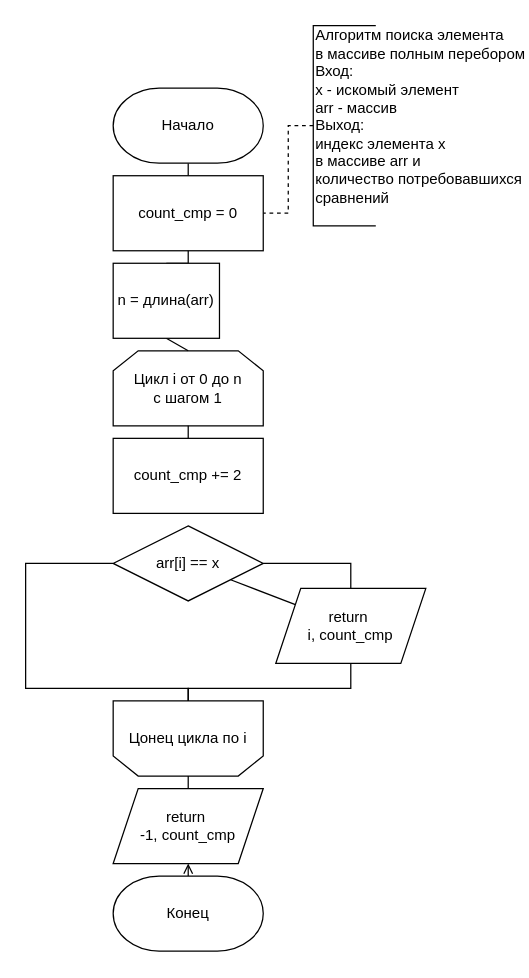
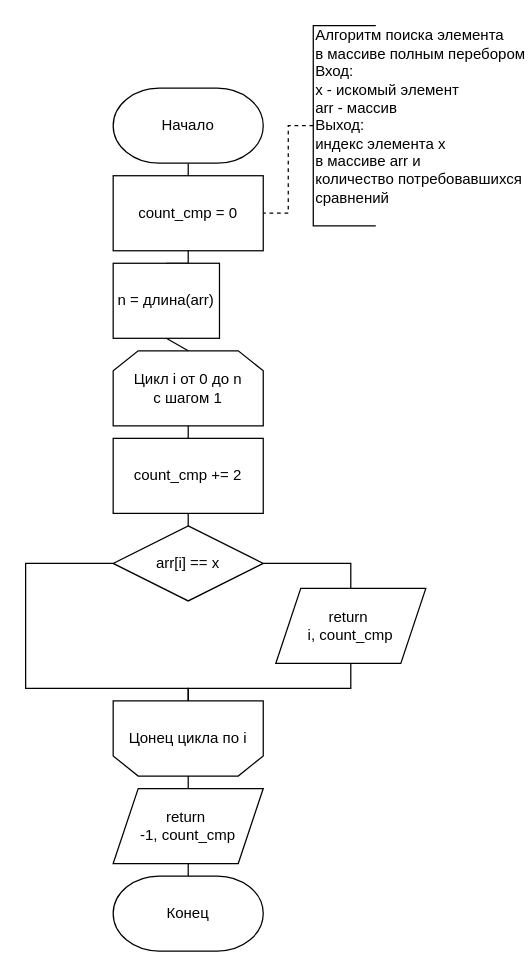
- <mxCell id="21" value="" style="endArrow=none;html=1;rounded=0;" parent="1" source="19" target="22" edge="1"><mxGeometry width="50" height="50" relative="1" as="geometry"><mxPoint x="130" y="540" as="sourcePoint" /><mxPoint x="150" y="420" as="targetPoint" /></mxGeometry></mxCell>
+ <mxCell id="21" value="" style="endArrow=none;html=1;rounded=0;entryX=0.5;entryY=1;entryDx=0;entryDy=0;" parent="1" source="19" target="12" edge="1"><mxGeometry width="50" height="50" relative="1" as="geometry"><mxPoint x="130" y="540" as="sourcePoint" /><mxPoint x="150" y="420" as="targetPoint" /></mxGeometry></mxCell>
- <mxCell id="6" style="edgeStyle=orthogonalEdgeStyle;rounded=0;orthogonalLoop=1;jettySize=auto;html=1;exitX=0.5;exitY=0;exitDx=0;exitDy=0;exitPerimeter=0;entryX=0.5;entryY=1;entryDx=0;entryDy=0;endArrow=open;endFill=0;" parent="1" source="7" target="23" edge="1"><mxGeometry relative="1" as="geometry" /></mxCell>
+ <mxCell id="6" style="edgeStyle=orthogonalEdgeStyle;rounded=0;orthogonalLoop=1;jettySize=auto;html=1;exitX=0.5;exitY=0;exitDx=0;exitDy=0;exitPerimeter=0;entryX=0.5;entryY=1;entryDx=0;entryDy=0;endArrow=none;endFill=0;" parent="1" source="7" target="23" edge="1"><mxGeometry relative="1" as="geometry" /></mxCell>
